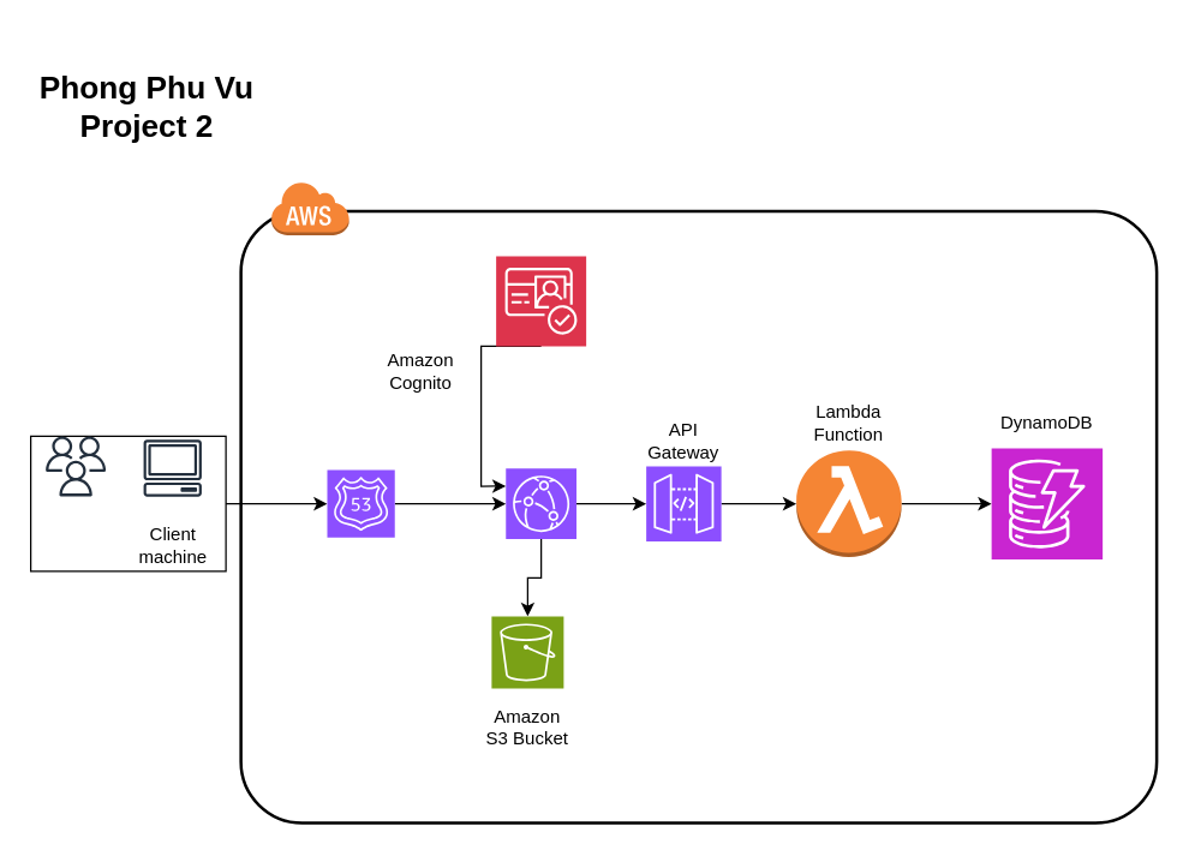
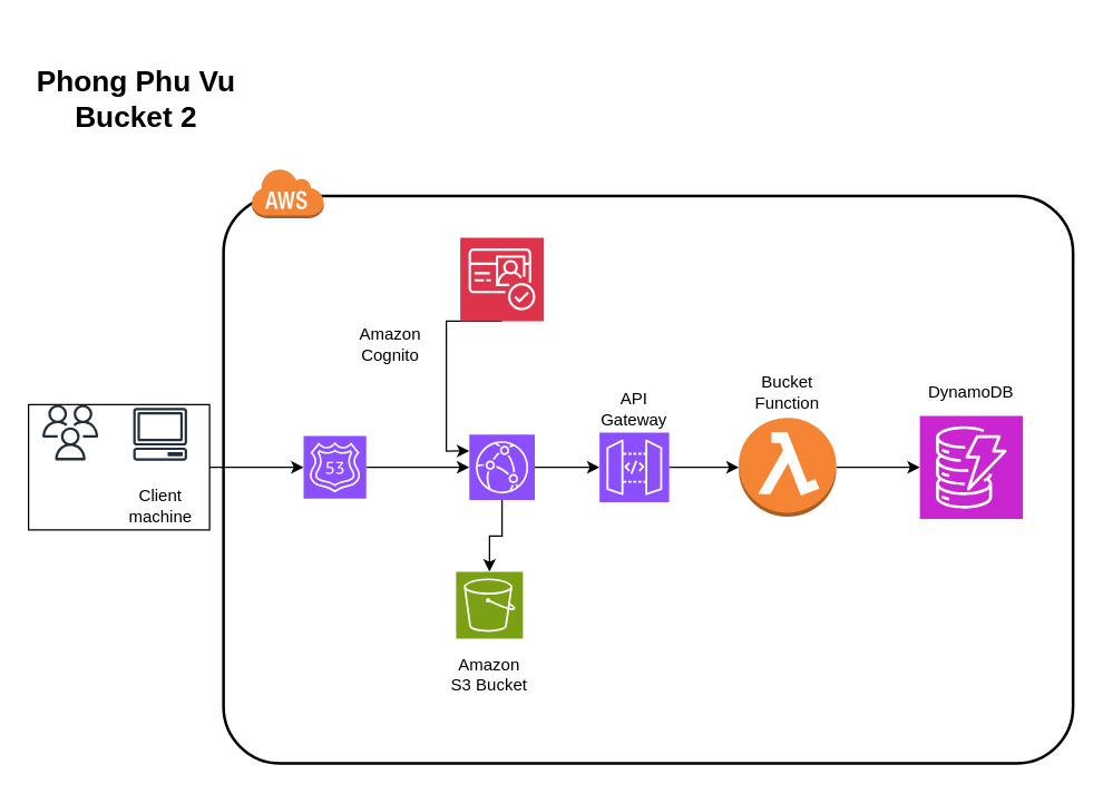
- <mxCell id="31" value="&lt;b style=&quot;font-size: 21px;&quot;&gt;Phong Phu Vu&lt;br style=&quot;font-size: 21px;&quot;&gt;Project 2&lt;/b&gt;" style="text;strokeColor=none;align=center;fillColor=none;html=1;verticalAlign=middle;whiteSpace=wrap;rounded=0;fontSize=21;" vertex="1" parent="1"><mxGeometry x="20" width="155" height="100" as="geometry" y="20" /></mxCell>
+ <mxCell id="31" value="&lt;b style=&quot;font-size: 21px;&quot;&gt;Phong Phu Vu&lt;br style=&quot;font-size: 21px;&quot;&gt;Bucket 2&lt;/b&gt;" style="text;strokeColor=none;align=center;fillColor=none;html=1;verticalAlign=middle;whiteSpace=wrap;rounded=0;fontSize=21;" vertex="1" parent="1"><mxGeometry x="20" width="155" height="100" as="geometry" y="20" /></mxCell>
- <mxCell id="29" value="Lambda Function" style="text;strokeColor=none;align=center;fillColor=none;html=1;verticalAlign=middle;whiteSpace=wrap;rounded=0;" vertex="1" parent="1"><mxGeometry x="530" y="263.75" width="70" height="33.75" as="geometry" /></mxCell>
+ <mxCell id="29" value="Bucket Function" style="text;strokeColor=none;align=center;fillColor=none;html=1;verticalAlign=middle;whiteSpace=wrap;rounded=0;" vertex="1" parent="1"><mxGeometry x="530" y="263.75" width="70" height="33.75" as="geometry" /></mxCell>
